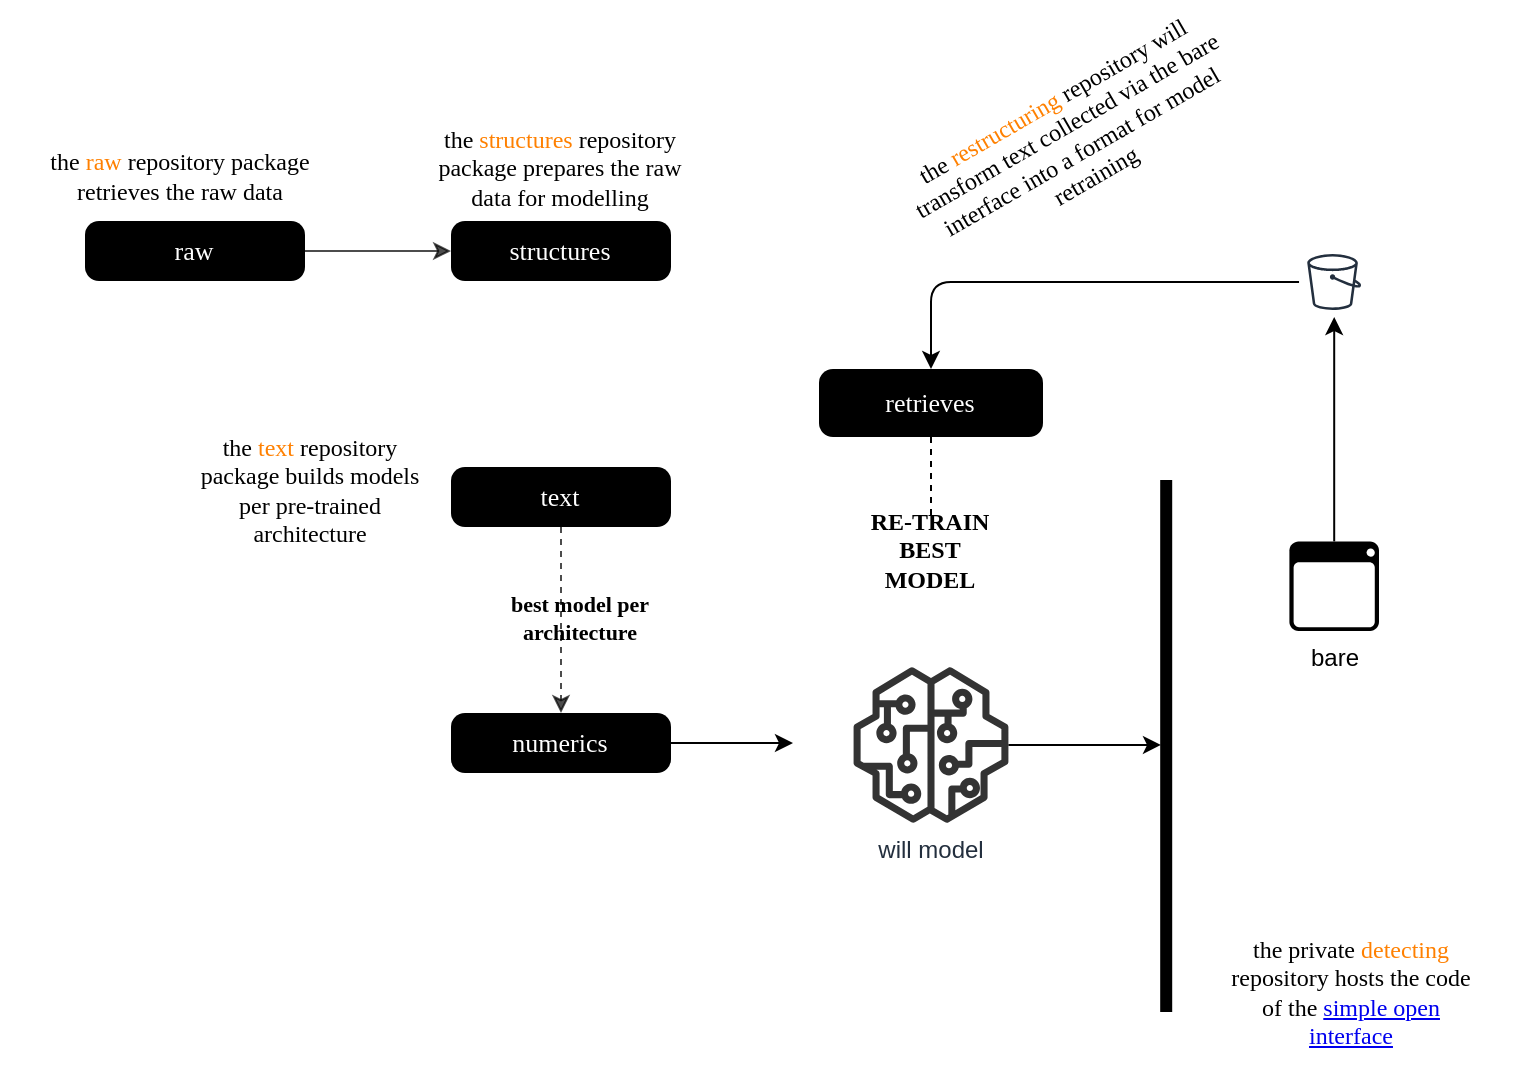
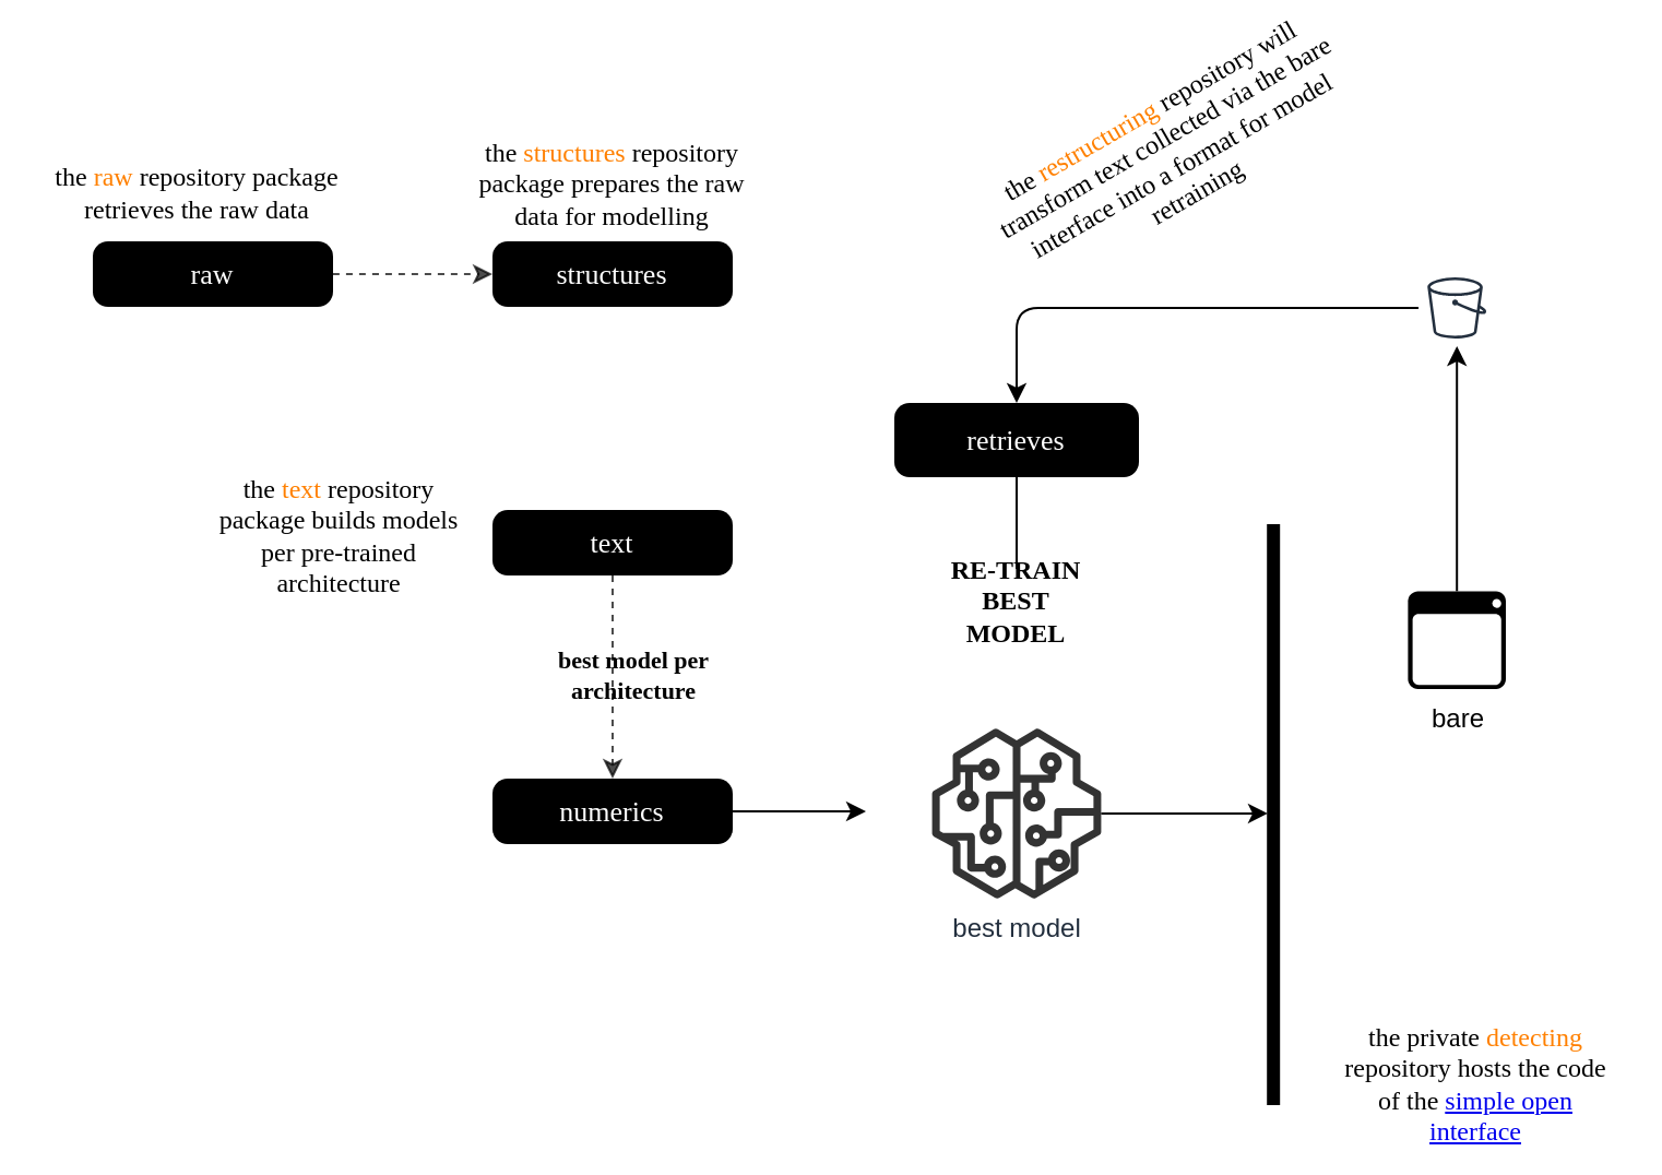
- <mxCell id="8" value="" style="curved=1;startArrow=none;;exitX=1;exitY=0.5;rounded=0;strokeColor=#000000;opacity=70;fontFamily=Asap;fontSource=https%3A%2F%2Ffonts.googleapis.com%2Fcss%3Ffamily%3DAsap;exitDx=0;exitDy=0;entryX=0;entryY=0.5;entryDx=0;entryDy=0;" edge="1" parent="1" source="2" target="3"><mxGeometry relative="1" as="geometry"><Array as="points" /><mxPoint x="190" y="98" as="targetPoint" /></mxGeometry></mxCell>
+ <mxCell id="8" value="" style="curved=1;startArrow=none;exitX=1;exitY=0.5;rounded=0;strokeColor=#000000;opacity=70;fontFamily=Asap;fontSource=https%3A%2F%2Ffonts.googleapis.com%2Fcss%3Ffamily%3DAsap;exitDx=0;exitDy=0;entryX=0;entryY=0.5;entryDx=0;entryDy=0;dashed=1;" edge="1" parent="1" source="2" target="3"><mxGeometry relative="1" as="geometry"><Array as="points" /><mxPoint x="190" y="98" as="targetPoint" /></mxGeometry></mxCell>
- <mxCell id="6" style="edgeStyle=orthogonalEdgeStyle;rounded=0;orthogonalLoop=1;jettySize=auto;html=1;entryX=0.5;entryY=0;entryDx=0;entryDy=0;endArrow=none;endFill=0;dashed=1;" edge="1" parent="1" source="7" target="23"><mxGeometry relative="1" as="geometry" /></mxCell>
+ <mxCell id="6" style="edgeStyle=orthogonalEdgeStyle;rounded=0;orthogonalLoop=1;jettySize=auto;html=1;entryX=0.5;entryY=0;entryDx=0;entryDy=0;endArrow=none;endFill=0;" edge="1" parent="1" source="7" target="23"><mxGeometry relative="1" as="geometry" /></mxCell>
- <mxCell id="13" value="will model" style="sketch=0;outlineConnect=0;fontColor=#232F3E;gradientColor=none;fillColor=#000000;strokeColor=none;dashed=0;verticalLabelPosition=bottom;verticalAlign=top;align=center;html=1;fontSize=12;fontStyle=0;aspect=fixed;pointerEvents=1;shape=mxgraph.aws4.sagemaker_model;opacity=80;" vertex="1" parent="1"><mxGeometry x="426" y="304" width="78" height="78" as="geometry" /></mxCell>
+ <mxCell id="13" value="best model" style="sketch=0;outlineConnect=0;fontColor=#232F3E;gradientColor=none;fillColor=#000000;strokeColor=none;dashed=0;verticalLabelPosition=bottom;verticalAlign=top;align=center;html=1;fontSize=12;fontStyle=0;aspect=fixed;pointerEvents=1;shape=mxgraph.aws4.sagemaker_model;opacity=80;" vertex="1" parent="1"><mxGeometry x="426" y="304" width="78" height="78" as="geometry" /></mxCell>
